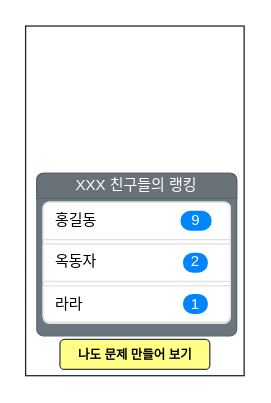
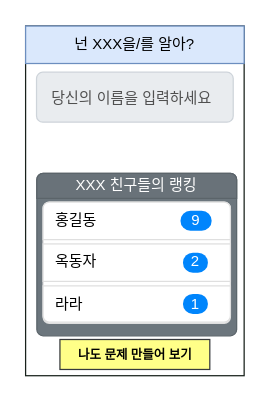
+ <mxCell id="3" value="넌 XXX을/를 알아?" style="rounded=0;whiteSpace=wrap;html=1;fillColor=#dae8fc;strokeColor=#6c8ebf;" vertex="1" parent="1"><mxGeometry x="20" y="20" width="175" height="30" as="geometry" /></mxCell>
+ <mxCell id="4" value="&lt;font style=&quot;font-size: 12px&quot;&gt;당신의 이름을 입력하세요&lt;/font&gt;" style="html=1;shadow=0;dashed=0;shape=mxgraph.bootstrap.rrect;rSize=5;strokeColor=#CED4DA;strokeWidth=1;fillColor=#E9ECEF;fontColor=#505050;whiteSpace=wrap;align=left;verticalAlign=middle;spacingLeft=10;fontSize=14;" vertex="1" parent="1"><mxGeometry x="28.75" y="57" width="157.5" height="40" as="geometry" /></mxCell>
- <mxCell id="14" value="나도 문제 만들어 보기" style="rounded=1;html=1;shadow=0;dashed=0;whiteSpace=wrap;fontSize=10;align=center;strokeColor=#36393d;fontStyle=1;fontFamily=Helvetica;fillColor=#ffff88;" vertex="1" parent="1"><mxGeometry x="47.5" y="271" width="120" height="24" as="geometry" /></mxCell>
+ <mxCell id="14" value="나도 문제 만들어 보기" style="html=1;shadow=0;dashed=0;whiteSpace=wrap;fontSize=10;align=center;strokeColor=#36393d;fontStyle=1;fontFamily=Helvetica;fillColor=#ffff88;rounded=0;" vertex="1" parent="1"><mxGeometry x="47.5" y="271" width="120" height="24" as="geometry" /></mxCell>
